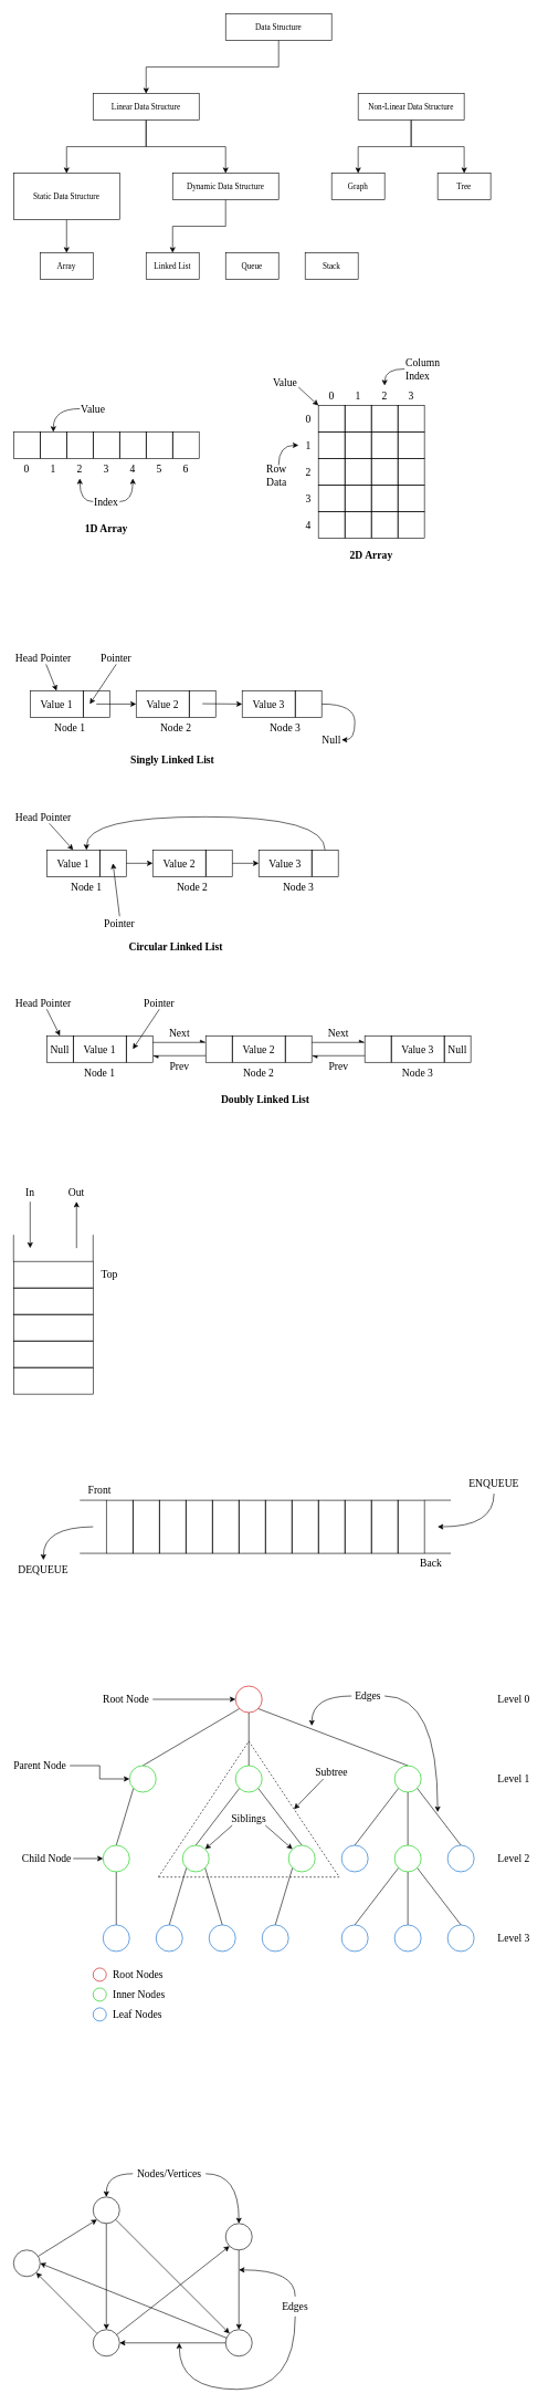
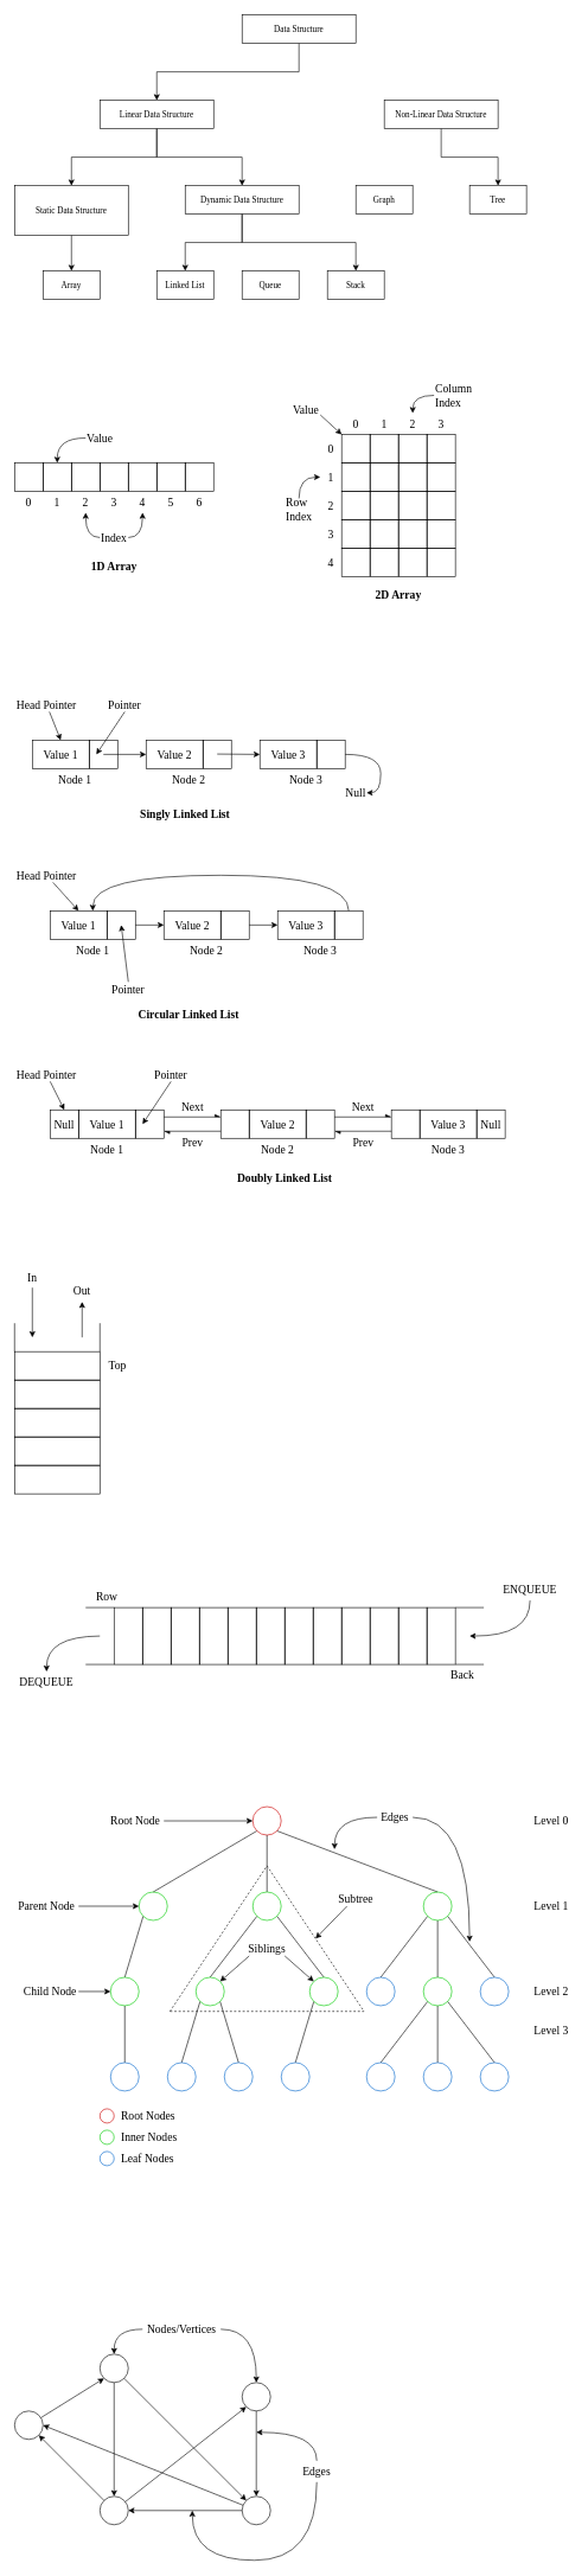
- <mxCell id="8" style="edgeStyle=orthogonalEdgeStyle;rounded=0;orthogonalLoop=1;jettySize=auto;html=1;entryX=0.5;entryY=0;entryDx=0;entryDy=0;fontFamily=Times New Roman;fontSize=16;fillColor=none;" parent="1" source="10" target="16" edge="1"><mxGeometry relative="1" as="geometry" /></mxCell>
+ <mxCell id="14" style="edgeStyle=orthogonalEdgeStyle;rounded=0;orthogonalLoop=1;jettySize=auto;html=1;entryX=0.5;entryY=0;entryDx=0;entryDy=0;fontFamily=Times New Roman;fontSize=16;fillColor=none;" parent="1" source="15" target="21" edge="1"><mxGeometry relative="1" as="geometry"><Array as="points"><mxPoint x="340" y="340" /><mxPoint x="500" y="340" /></Array></mxGeometry></mxCell>
- <mxCell id="59" value="Row Data" style="text;html=1;fillColor=none;align=left;verticalAlign=middle;whiteSpace=wrap;rounded=0;fontSize=16;fontFamily=Times New Roman;" parent="1" vertex="1"><mxGeometry x="400" y="700" width="40" height="30" as="geometry" /></mxCell>
+ <mxCell id="59" value="Row Index" style="text;html=1;fillColor=none;align=left;verticalAlign=middle;whiteSpace=wrap;rounded=0;fontSize=16;fontFamily=Times New Roman;" parent="1" vertex="1"><mxGeometry x="400" y="700" width="40" height="30" as="geometry" /></mxCell>
- <mxCell id="134" value="Out" style="text;html=1;fillColor=none;align=center;verticalAlign=middle;whiteSpace=wrap;rounded=0;fontSize=16;fontFamily=Times New Roman;" parent="1" vertex="1"><mxGeometry x="100" y="1780" width="30" height="30" as="geometry" /></mxCell>
+ <mxCell id="134" value="Out" style="text;html=1;fillColor=none;align=center;verticalAlign=middle;whiteSpace=wrap;rounded=0;fontSize=16;fontFamily=Times New Roman;" parent="1" vertex="1"><mxGeometry x="100" y="1800" width="30" height="30" as="geometry" /></mxCell>
- <mxCell id="153" value="Front" style="text;html=1;fillColor=none;align=center;verticalAlign=middle;whiteSpace=wrap;rounded=0;fontSize=16;fontFamily=Times New Roman;" parent="1" vertex="1"><mxGeometry x="120" y="2230" width="60" height="30" as="geometry" /></mxCell>
+ <mxCell id="153" value="Row" style="text;html=1;fillColor=none;align=center;verticalAlign=middle;whiteSpace=wrap;rounded=0;fontSize=16;fontFamily=Times New Roman;" parent="1" vertex="1"><mxGeometry x="120" y="2230" width="60" height="30" as="geometry" /></mxCell>
- <mxCell id="193" value="Parent Node" style="text;html=1;fillColor=none;align=center;verticalAlign=middle;whiteSpace=wrap;rounded=0;fontSize=16;fontFamily=Times New Roman;" parent="1" vertex="1"><mxGeometry x="15" y="2645" width="90" height="30" as="geometry" /></mxCell>
+ <mxCell id="193" value="Parent Node" style="text;html=1;fillColor=none;align=center;verticalAlign=middle;whiteSpace=wrap;rounded=0;fontSize=16;fontFamily=Times New Roman;" parent="1" vertex="1"><mxGeometry x="20" y="2665" width="90" height="30" as="geometry" /></mxCell>
- <mxCell id="203" value="Level 3" style="text;html=1;fillColor=none;align=center;verticalAlign=middle;whiteSpace=wrap;rounded=0;fontSize=16;fontFamily=Times New Roman;" parent="1" vertex="1"><mxGeometry x="745" y="2905" width="60" height="30" as="geometry" /></mxCell>
+ <mxCell id="203" value="Level 3" style="text;html=1;fillColor=none;align=center;verticalAlign=middle;whiteSpace=wrap;rounded=0;fontSize=16;fontFamily=Times New Roman;" parent="1" vertex="1"><mxGeometry x="745" y="2840" width="60" height="30" as="geometry" /></mxCell>
